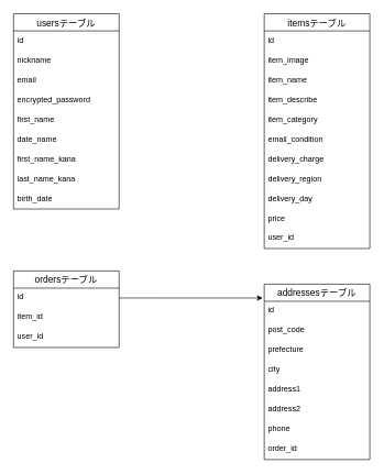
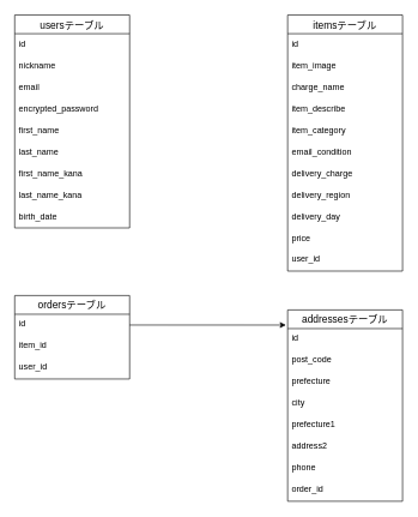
- <mxCell id="15" value="item_name" style="text;strokeColor=none;fillColor=none;spacingLeft=4;spacingRight=4;overflow=hidden;rotatable=0;points=[[0,0.5],[1,0.5]];portConstraint=eastwest;fontSize=12;shadow=0;" parent="12" vertex="1"><mxGeometry y="86" width="160" height="30" as="geometry" /></mxCell>
+ <mxCell id="15" value="charge_name" style="text;strokeColor=none;fillColor=none;spacingLeft=4;spacingRight=4;overflow=hidden;rotatable=0;points=[[0,0.5],[1,0.5]];portConstraint=eastwest;fontSize=12;shadow=0;" parent="12" vertex="1"><mxGeometry y="86" width="160" height="30" as="geometry" /></mxCell>
- <mxCell id="8" value="date_name" style="text;strokeColor=none;fillColor=none;spacingLeft=4;spacingRight=4;overflow=hidden;rotatable=0;points=[[0,0.5],[1,0.5]];portConstraint=eastwest;fontSize=12;shadow=0;" parent="2" vertex="1"><mxGeometry y="176" width="160" height="30" as="geometry" /></mxCell>
+ <mxCell id="8" value="last_name" style="text;strokeColor=none;fillColor=none;spacingLeft=4;spacingRight=4;overflow=hidden;rotatable=0;points=[[0,0.5],[1,0.5]];portConstraint=eastwest;fontSize=12;shadow=0;" parent="2" vertex="1"><mxGeometry y="176" width="160" height="30" as="geometry" /></mxCell>
- <mxCell id="33" value="address1" style="text;strokeColor=none;fillColor=none;spacingLeft=4;spacingRight=4;overflow=hidden;rotatable=0;points=[[0,0.5],[1,0.5]];portConstraint=eastwest;fontSize=12;shadow=0;" vertex="1" parent="28"><mxGeometry y="146" width="160" height="30" as="geometry" /></mxCell>
+ <mxCell id="33" value="prefecture1" style="text;strokeColor=none;fillColor=none;spacingLeft=4;spacingRight=4;overflow=hidden;rotatable=0;points=[[0,0.5],[1,0.5]];portConstraint=eastwest;fontSize=12;shadow=0;" vertex="1" parent="28"><mxGeometry y="146" width="160" height="30" as="geometry" /></mxCell>
